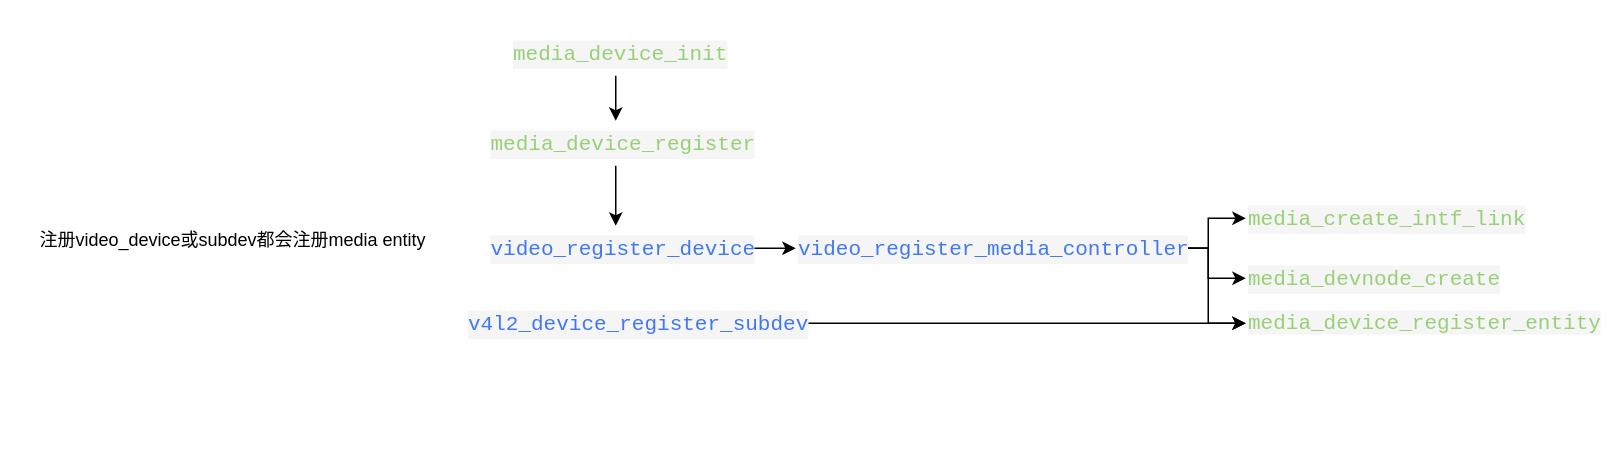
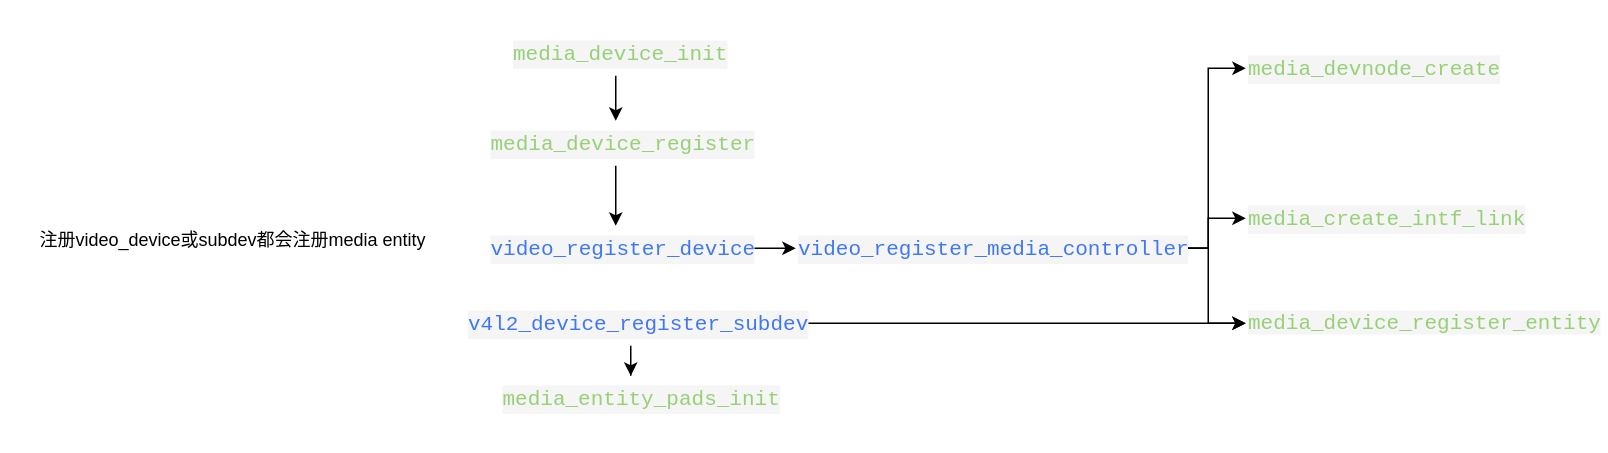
- <mxCell id="13" value="&lt;div style=&quot;background-color: rgb(245, 245, 245); font-family: Consolas, &amp;quot;Courier New&amp;quot;, monospace; font-weight: normal; font-size: 14px; line-height: 19px; white-space: pre;&quot;&gt;&lt;div style=&quot;&quot;&gt;&lt;span&gt;&lt;font style=&quot;color: rgb(151, 208, 119);&quot;&gt;media_devnode_create&lt;/font&gt;&lt;/span&gt;&lt;/div&gt;&lt;/div&gt;" style="text;whiteSpace=wrap;html=1;" vertex="1" parent="1"><mxGeometry x="830" y="170" width="160" height="30" as="geometry" /></mxCell>
+ <mxCell id="13" value="&lt;div style=&quot;background-color: rgb(245, 245, 245); font-family: Consolas, &amp;quot;Courier New&amp;quot;, monospace; font-weight: normal; font-size: 14px; line-height: 19px; white-space: pre;&quot;&gt;&lt;div style=&quot;&quot;&gt;&lt;span&gt;&lt;font style=&quot;color: rgb(151, 208, 119);&quot;&gt;media_devnode_create&lt;/font&gt;&lt;/span&gt;&lt;/div&gt;&lt;/div&gt;" style="text;whiteSpace=wrap;html=1;" vertex="1" parent="1"><mxGeometry x="830" y="30" width="160" height="30" as="geometry" /></mxCell>
+ <mxCell id="16" value="" style="edgeStyle=orthogonalEdgeStyle;rounded=0;orthogonalLoop=1;jettySize=auto;html=1;" edge="1" parent="1" source="17" target="6"><mxGeometry relative="1" as="geometry" /></mxCell>
+ <mxCell id="6" value="&lt;div style=&quot;background-color: rgb(245, 245, 245); font-family: Consolas, &amp;quot;Courier New&amp;quot;, monospace; font-weight: normal; font-size: 14px; line-height: 19px; white-space: pre;&quot;&gt;&lt;div style=&quot;&quot;&gt;&lt;span&gt;&lt;font style=&quot;color: rgb(151, 208, 119);&quot;&gt;media_entity_pads_init&lt;/font&gt;&lt;/span&gt;&lt;/div&gt;&lt;/div&gt;" style="text;whiteSpace=wrap;html=1;" vertex="1" parent="1"><mxGeometry x="332.5" y="250" width="175" height="30" as="geometry" /></mxCell>
